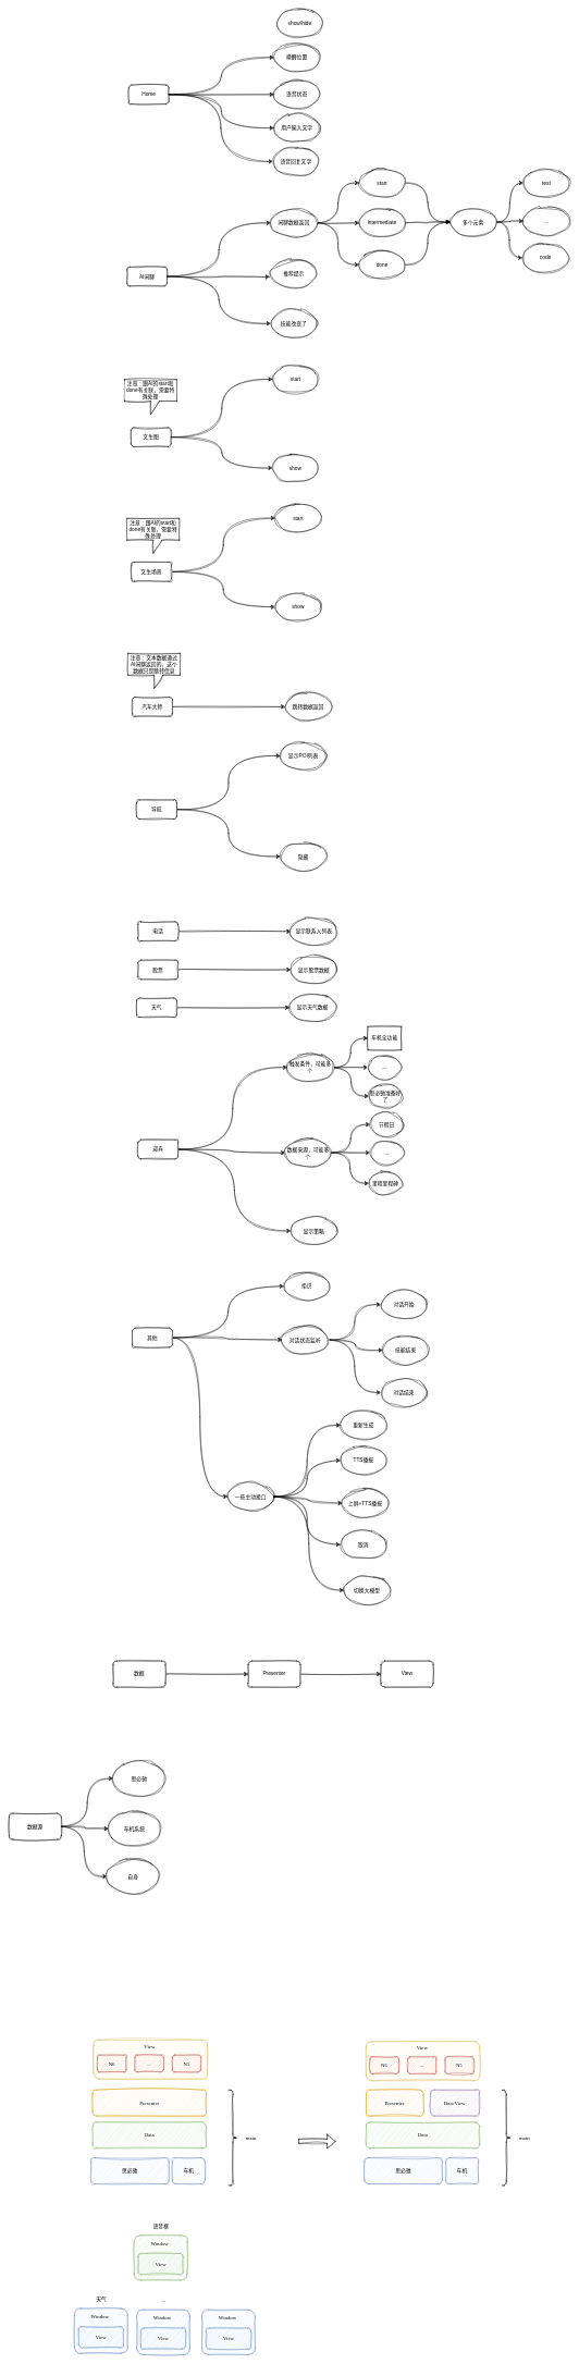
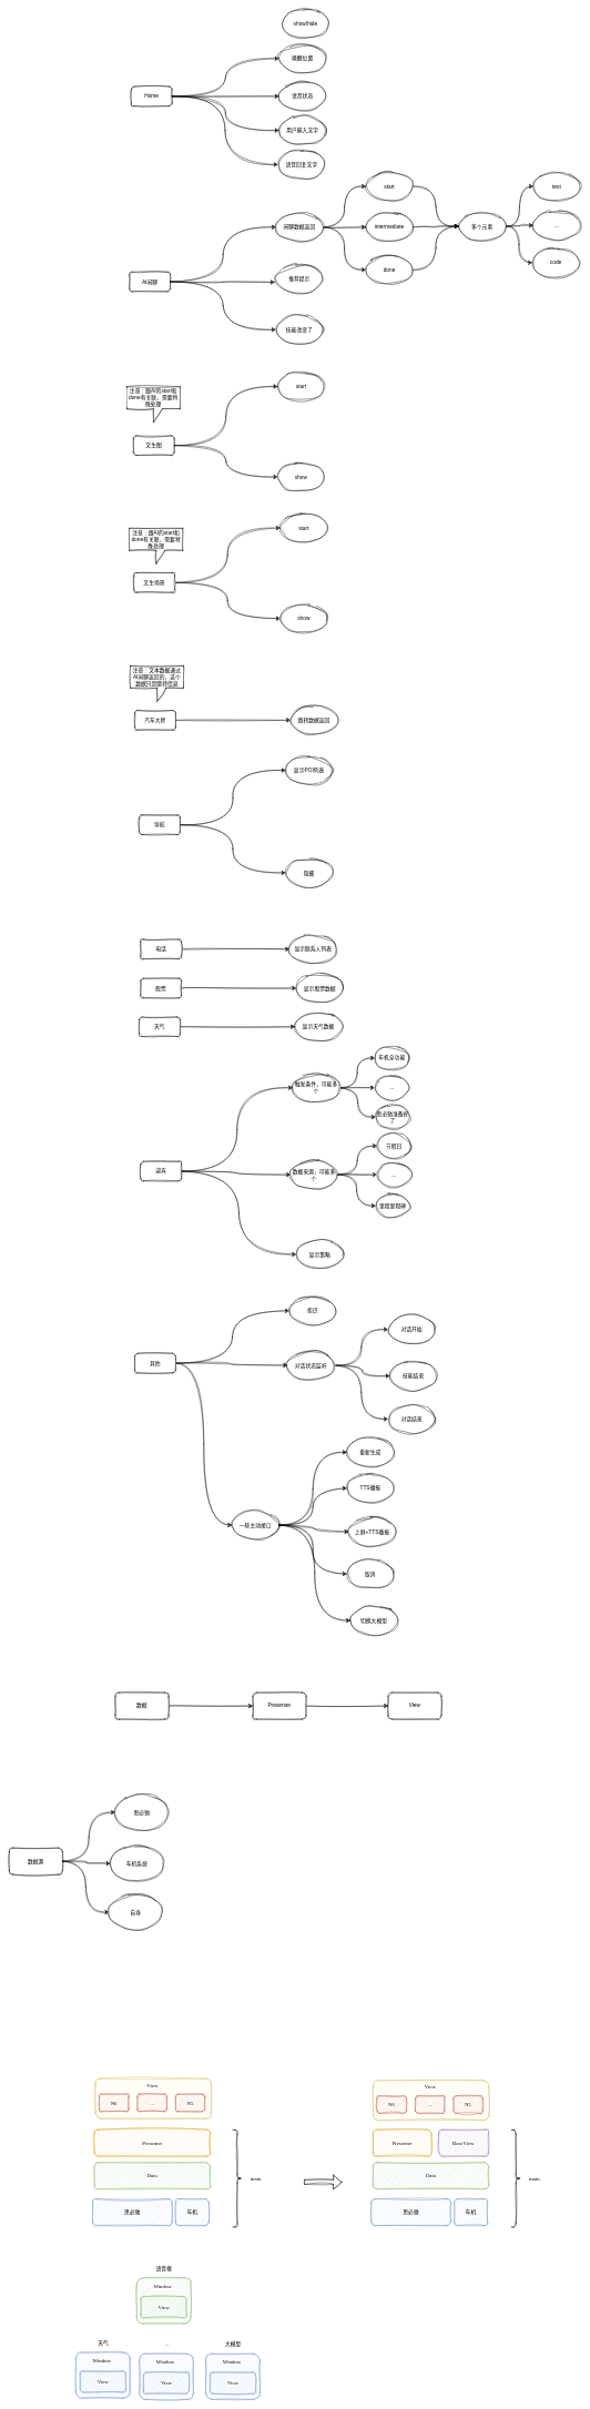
- <mxCell id="59" value="显示联系人列表" style="ellipse;whiteSpace=wrap;html=1;sketch=1;curveFitting=1;jiggle=2;" vertex="1" parent="1"><mxGeometry x="667" y="2106" width="106" height="65" as="geometry" /></mxCell>
+ <mxCell id="59" value="显示联系人列表" style="ellipse;whiteSpace=wrap;html=1;sketch=1;curveFitting=1;jiggle=2;" vertex="1" parent="1"><mxGeometry x="652" y="2106" width="106" height="65" as="geometry" /></mxCell>
- <mxCell id="91" value="车机全功能" style="whiteSpace=wrap;html=1;sketch=1;curveFitting=1;jiggle=2;rounded=0;" vertex="1" parent="1"><mxGeometry x="844" y="2357" width="77" height="54" as="geometry" /></mxCell>
+ <mxCell id="91" value="车机全功能" style="ellipse;whiteSpace=wrap;html=1;sketch=1;curveFitting=1;jiggle=2;" vertex="1" parent="1"><mxGeometry x="844" y="2357" width="77" height="54" as="geometry" /></mxCell>
+ <mxCell id="144" value="大模型" style="text;html=1;align=center;verticalAlign=middle;whiteSpace=wrap;rounded=0;fontFamily=Comic Sans MS;fontSize=12;fontColor=default;labelBackgroundColor=default;" vertex="1" parent="140"><mxGeometry x="31.5" width="60" height="30" as="geometry" /></mxCell>
